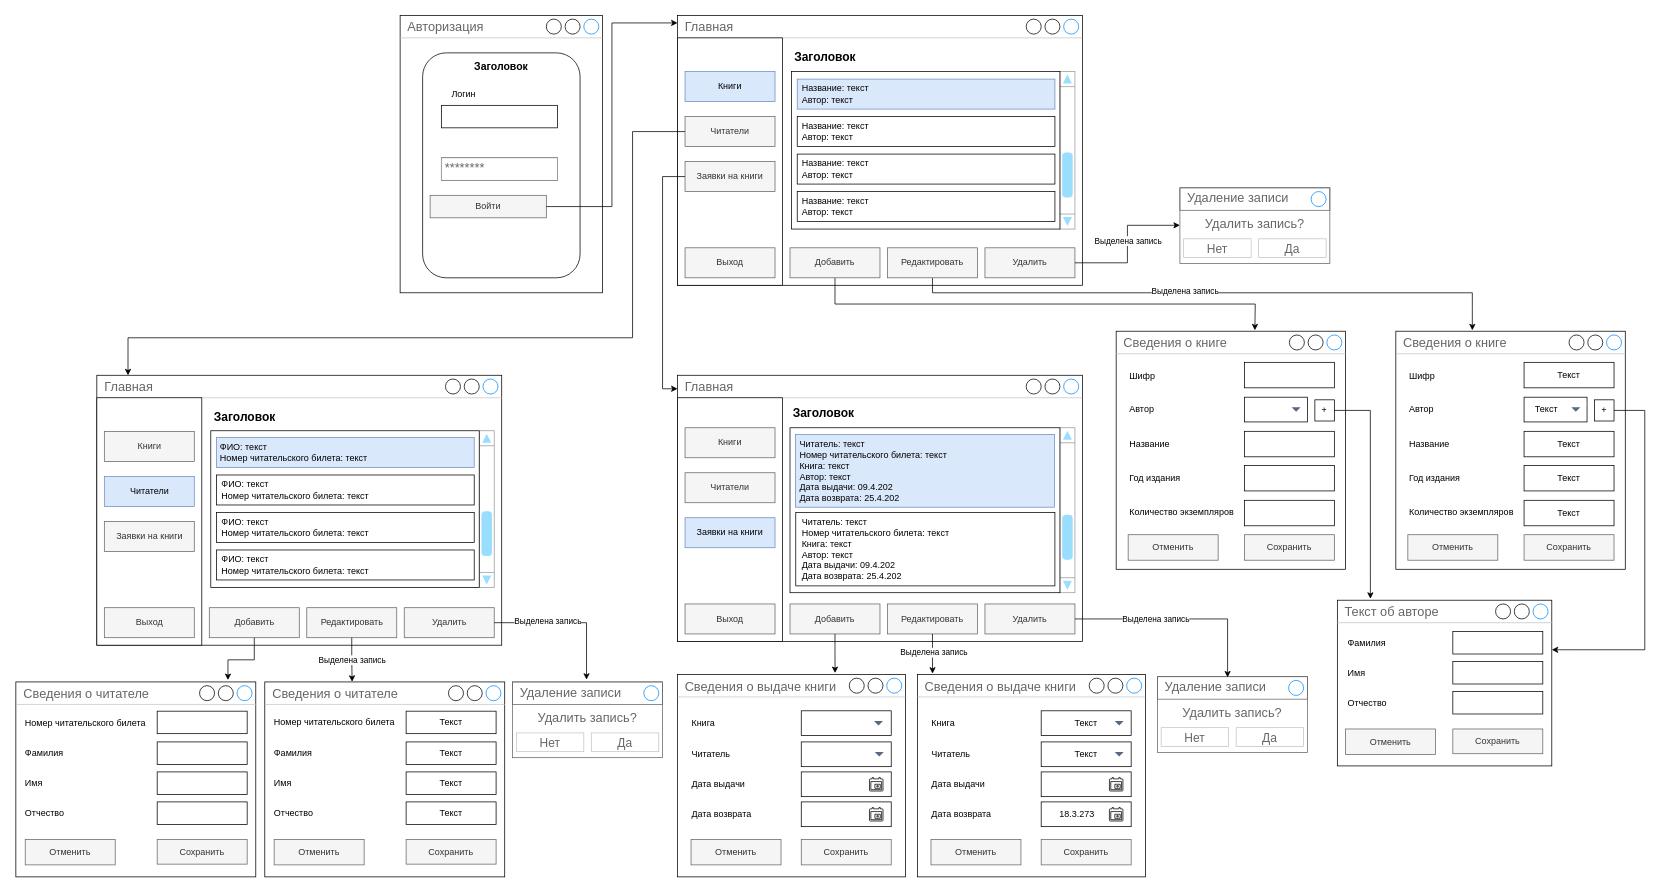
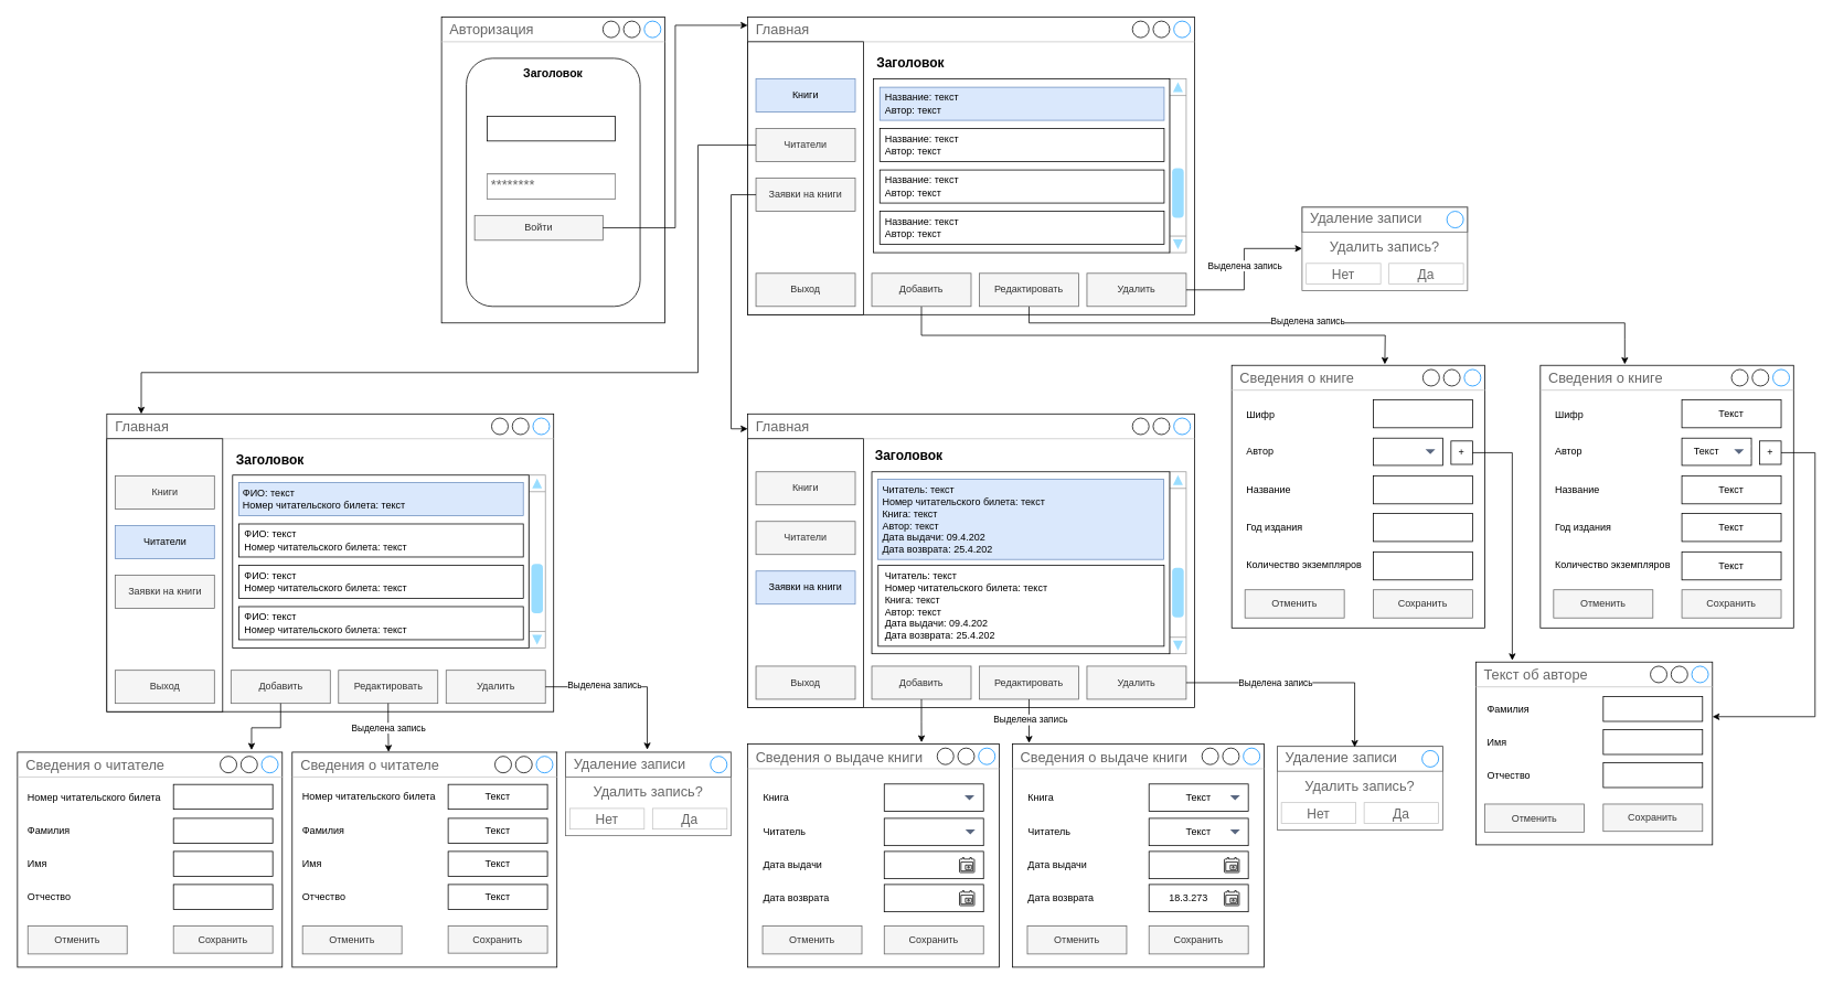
- <mxCell id="69" value="Логин" style="text;html=1;align=center;verticalAlign=middle;whiteSpace=wrap;rounded=0;container=0;" parent="65" vertex="1"><mxGeometry x="55" y="90" width="60" height="30" as="geometry" /></mxCell>
